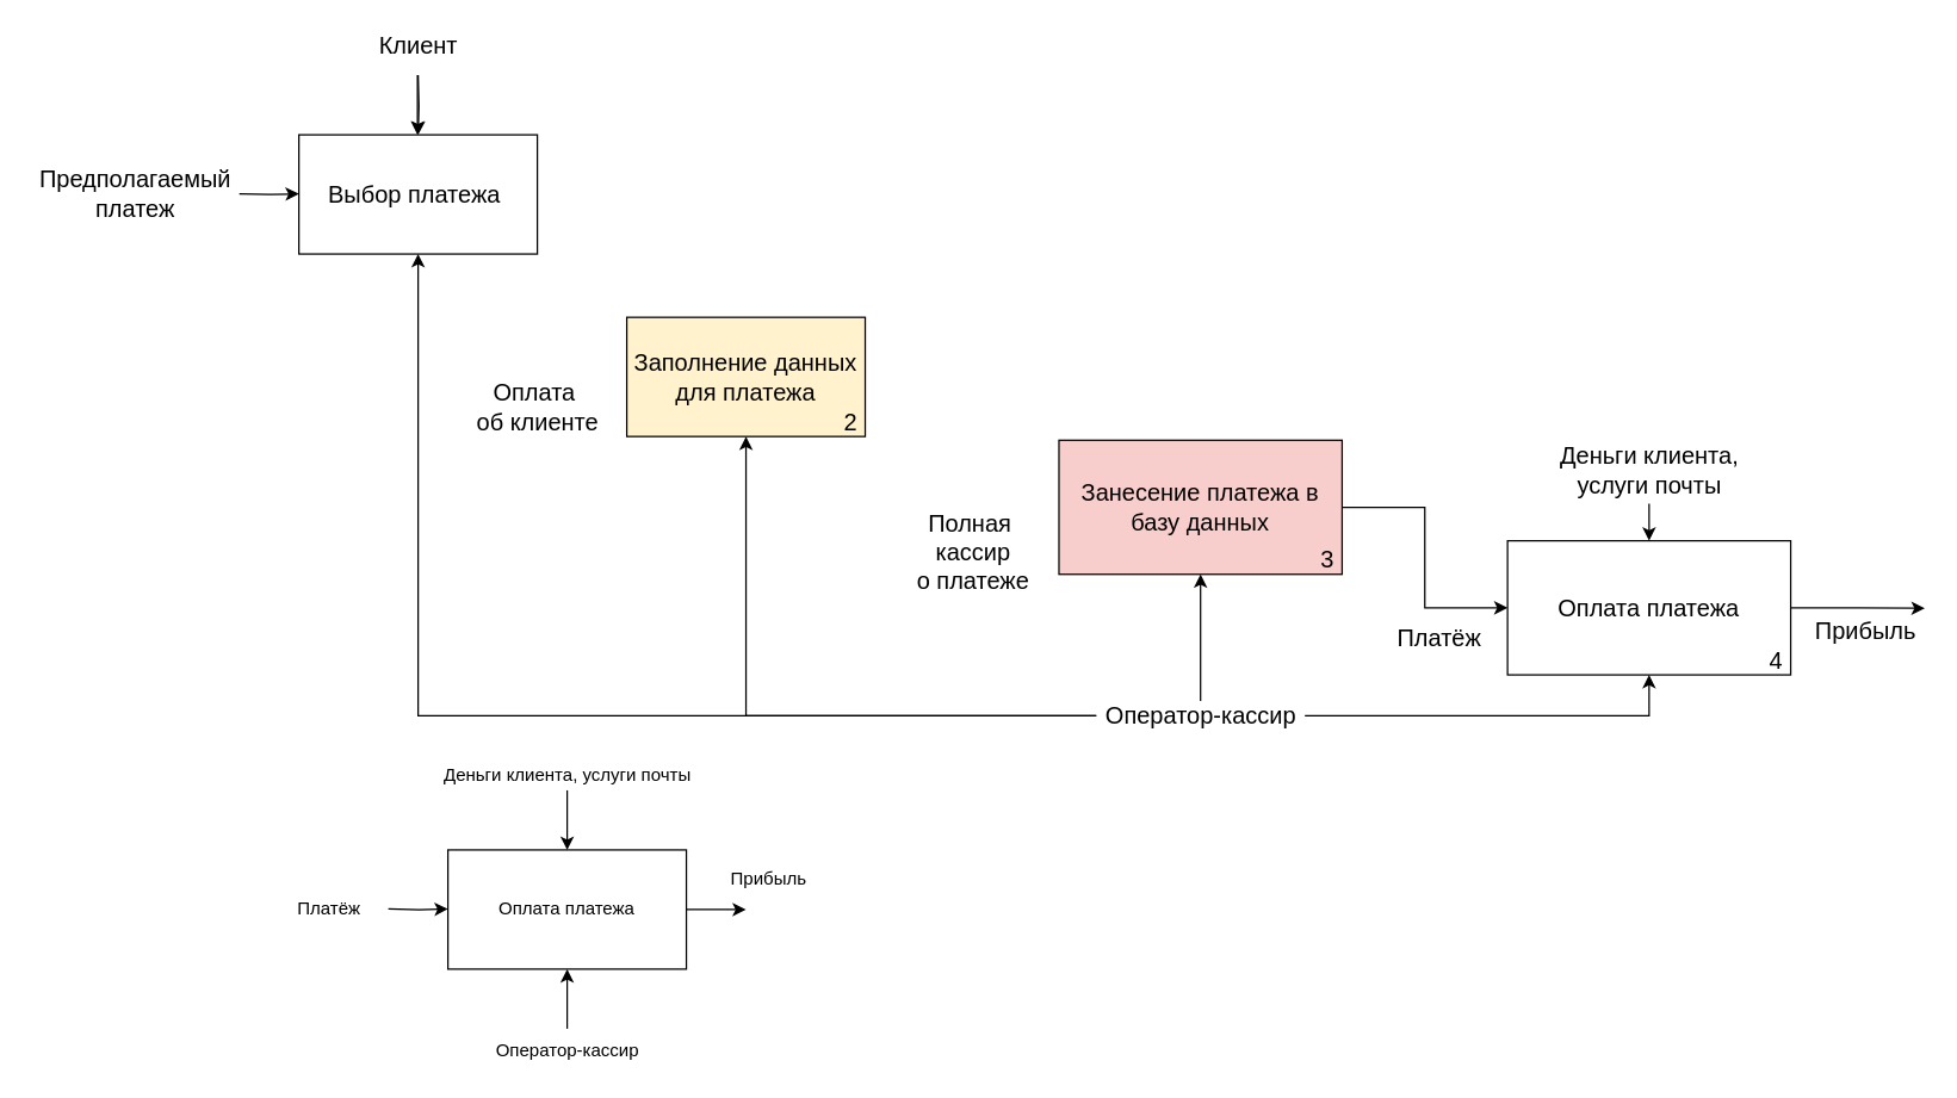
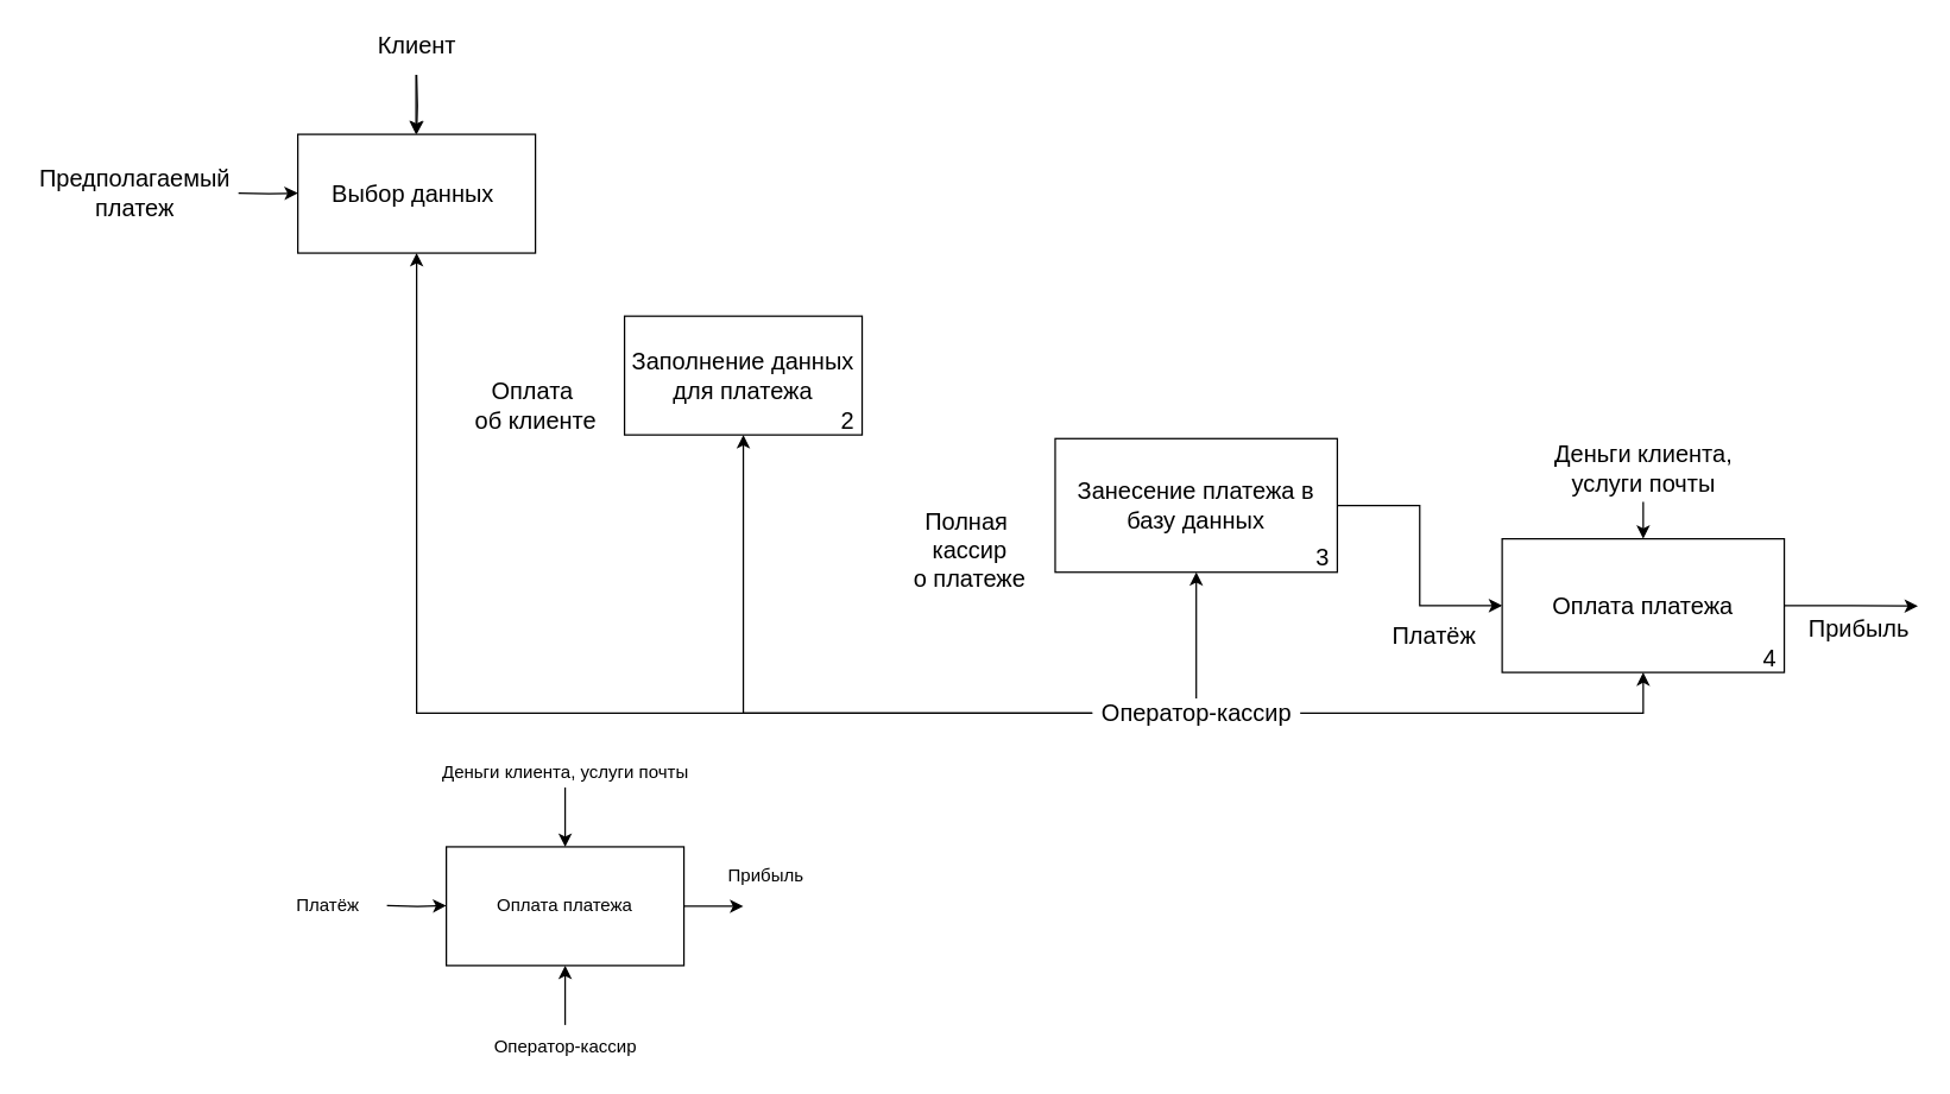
- <mxCell id="7" value="Выбор платежа&amp;nbsp;" style="rounded=0;whiteSpace=wrap;html=1;fontColor=default;fontSize=16;" vertex="1" parent="1"><mxGeometry x="200" y="90" width="160" height="80" as="geometry" /></mxCell>
+ <mxCell id="7" value="Выбор данных&amp;nbsp;" style="rounded=0;whiteSpace=wrap;html=1;fontColor=default;fontSize=16;" vertex="1" parent="1"><mxGeometry x="200" y="90" width="160" height="80" as="geometry" /></mxCell>
- <mxCell id="8" value="Заполнение данных для платежа" style="rounded=0;whiteSpace=wrap;html=1;fontColor=default;fontSize=16;fillColor=#fff2cc;" vertex="1" parent="1"><mxGeometry x="420" y="212.5" width="160" height="80" as="geometry" /></mxCell>
+ <mxCell id="8" value="Заполнение данных для платежа" style="rounded=0;whiteSpace=wrap;html=1;fontColor=default;fontSize=16;" vertex="1" parent="1"><mxGeometry x="420" y="212.5" width="160" height="80" as="geometry" /></mxCell>
- <mxCell id="28" value="Занесение платежа в базу данных" style="rounded=0;whiteSpace=wrap;html=1;fontColor=default;fontSize=16;fillColor=#f8cecc;" vertex="1" parent="1"><mxGeometry x="710" y="295" width="190" height="90" as="geometry" /></mxCell>
+ <mxCell id="28" value="Занесение платежа в базу данных" style="rounded=0;whiteSpace=wrap;html=1;fontColor=default;fontSize=16;" vertex="1" parent="1"><mxGeometry x="710" y="295" width="190" height="90" as="geometry" /></mxCell>
